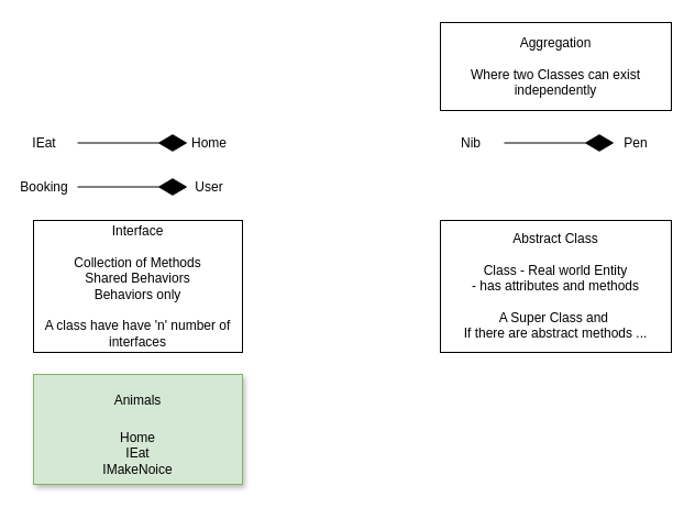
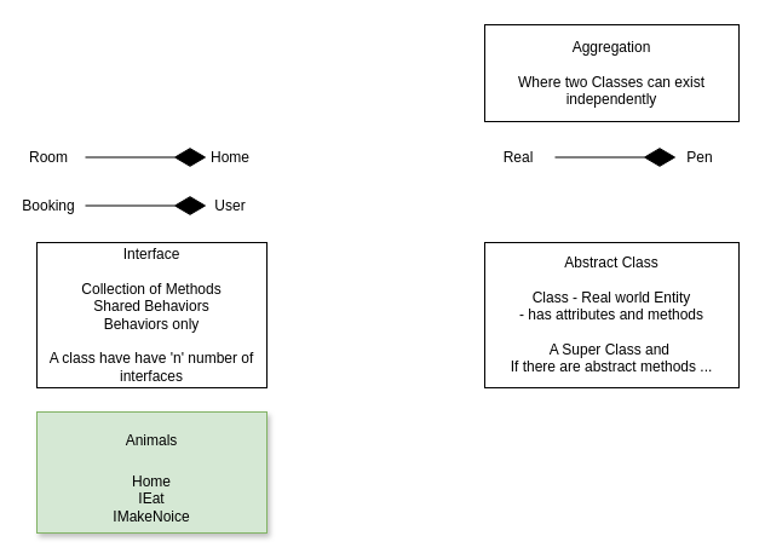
- <mxCell id="2" value="IEat" style="text;html=1;strokeColor=none;fillColor=none;align=center;verticalAlign=middle;whiteSpace=wrap;rounded=0;" vertex="1" parent="1"><mxGeometry x="20" y="120" width="40" height="20" as="geometry" /></mxCell>
+ <mxCell id="2" value="Room" style="text;html=1;strokeColor=none;fillColor=none;align=center;verticalAlign=middle;whiteSpace=wrap;rounded=0;" vertex="1" parent="1"><mxGeometry x="20" y="120" width="40" height="20" as="geometry" /></mxCell>
- <mxCell id="5" value="Nib" style="text;html=1;strokeColor=none;fillColor=none;align=center;verticalAlign=middle;whiteSpace=wrap;rounded=0;" vertex="1" parent="1"><mxGeometry x="408" y="120" width="40" height="20" as="geometry" /></mxCell>
+ <mxCell id="5" value="Real" style="text;html=1;strokeColor=none;fillColor=none;align=center;verticalAlign=middle;whiteSpace=wrap;rounded=0;" vertex="1" parent="1"><mxGeometry x="408" y="120" width="40" height="20" as="geometry" /></mxCell>
